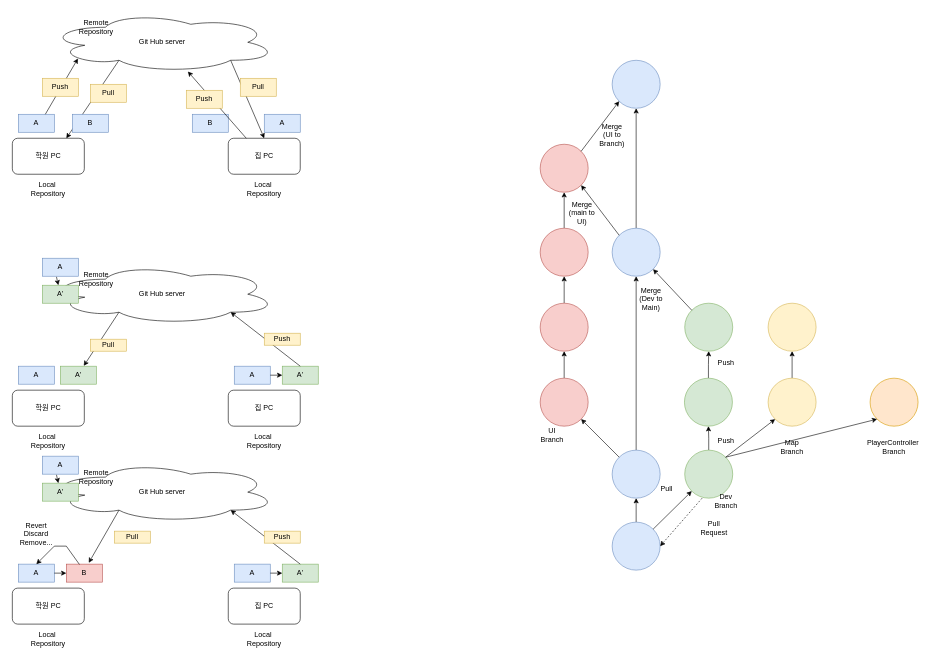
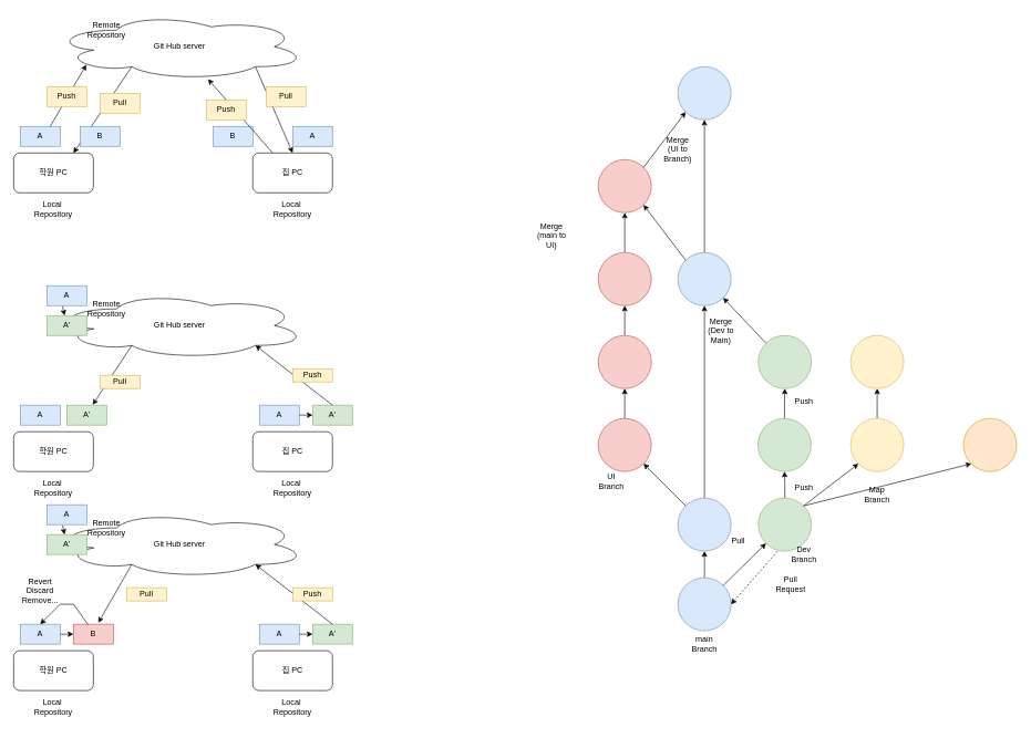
- <mxCell id="93" value="Merge&lt;br&gt;(main to&lt;br&gt;UI)" style="text;html=1;strokeColor=none;fillColor=none;align=center;verticalAlign=middle;whiteSpace=wrap;rounded=0;" vertex="1" parent="1"><mxGeometry x="940" y="330" width="60" height="50" as="geometry" /></mxCell>
+ <mxCell id="93" value="Merge&lt;br&gt;(main to&lt;br&gt;UI)" style="text;html=1;strokeColor=none;fillColor=none;align=center;verticalAlign=middle;whiteSpace=wrap;rounded=0;" vertex="1" parent="1"><mxGeometry x="800" y="330" width="60" height="50" as="geometry" /></mxCell>
- <mxCell id="99" value="PlayerController&amp;nbsp;&lt;br&gt;Branch" style="text;html=1;strokeColor=none;fillColor=none;align=center;verticalAlign=middle;whiteSpace=wrap;rounded=0;" vertex="1" parent="1"><mxGeometry x="1460" y="730" width="60" height="30" as="geometry" /></mxCell>
+ <mxCell id="61" value="main&lt;br&gt;Branch" style="text;html=1;strokeColor=none;fillColor=none;align=center;verticalAlign=middle;whiteSpace=wrap;rounded=0;" vertex="1" parent="1"><mxGeometry x="1020" y="950" width="80" height="40" as="geometry" /></mxCell>
